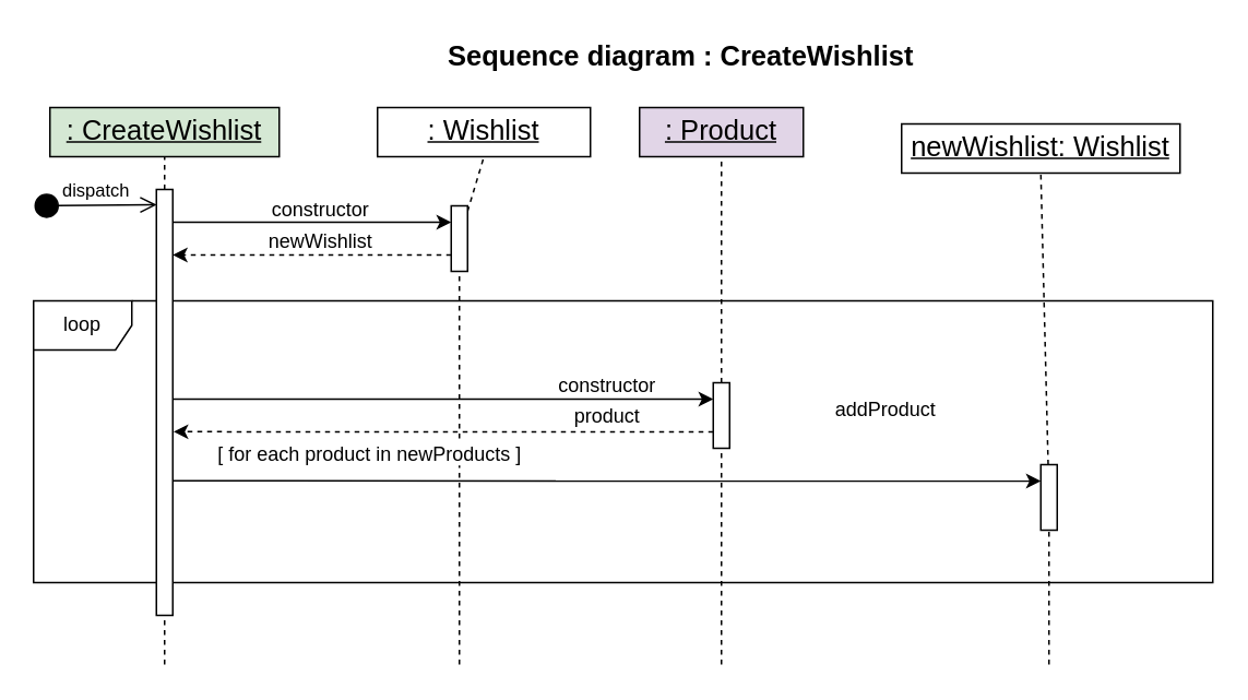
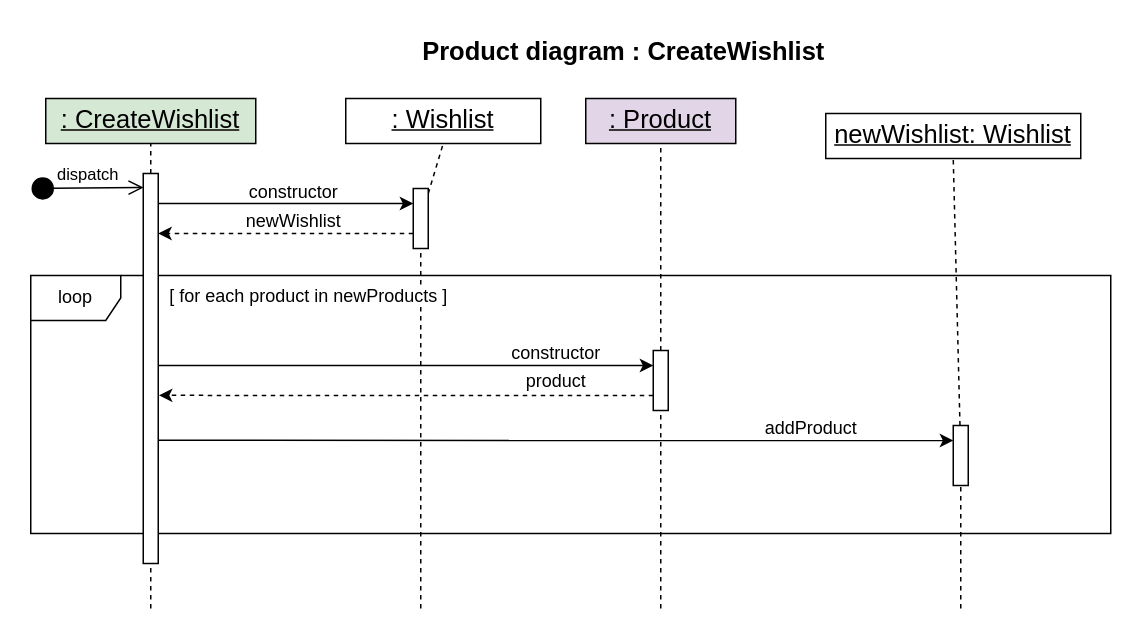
- <mxCell id="3" value="Sequence diagram : CreateWishlist" style="text;html=1;align=center;verticalAlign=middle;resizable=0;points=[];autosize=1;fontStyle=1;fontSize=17;" parent="1" vertex="1"><mxGeometry x="265" y="20" width="300" height="30" as="geometry" /></mxCell>
+ <mxCell id="3" value="Product diagram : CreateWishlist" style="text;html=1;align=center;verticalAlign=middle;resizable=0;points=[];autosize=1;fontStyle=1;fontSize=17;" parent="1" vertex="1"><mxGeometry x="265" y="20" width="300" height="30" as="geometry" /></mxCell>
- <mxCell id="29" value="addProduct" style="text;html=1;fontSize=12;align=center;" parent="1" vertex="1"><mxGeometry x="500" y="236" width="80" height="30" as="geometry" /></mxCell>
+ <mxCell id="29" value="addProduct" style="text;html=1;fontSize=12;align=center;" parent="1" vertex="1"><mxGeometry x="500" y="271" width="80" height="30" as="geometry" /></mxCell>
- <mxCell id="30" value="[ for each product in newProducts ]" style="text;html=1;fontSize=12;align=center;labelBackgroundColor=#ffffff;" parent="1" vertex="1"><mxGeometry x="130" y="263" width="190" height="30" as="geometry" /></mxCell>
+ <mxCell id="30" value="[ for each product in newProducts ]" style="text;html=1;fontSize=12;align=center;labelBackgroundColor=#ffffff;" parent="1" vertex="1"><mxGeometry x="110" y="183" width="190" height="30" as="geometry" /></mxCell>
